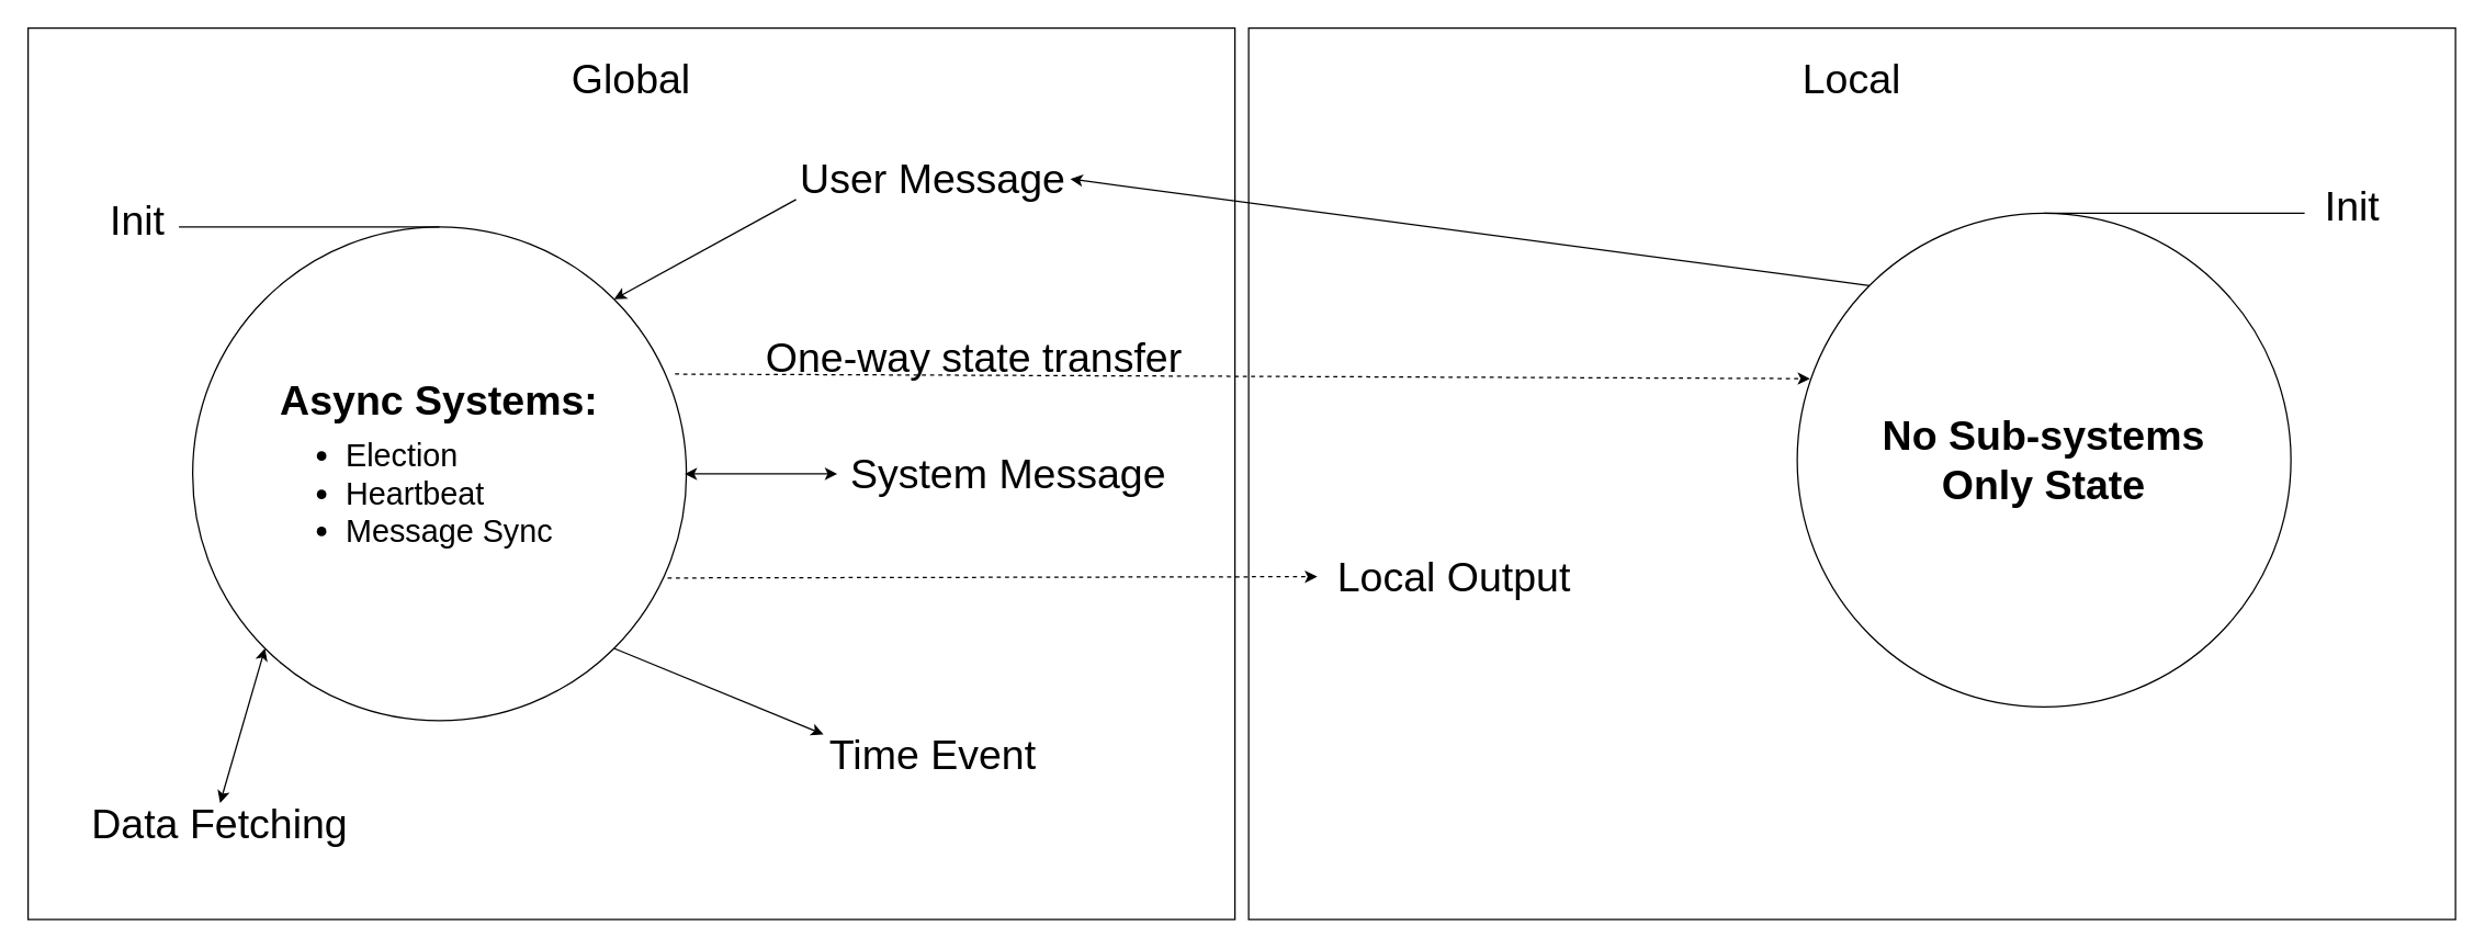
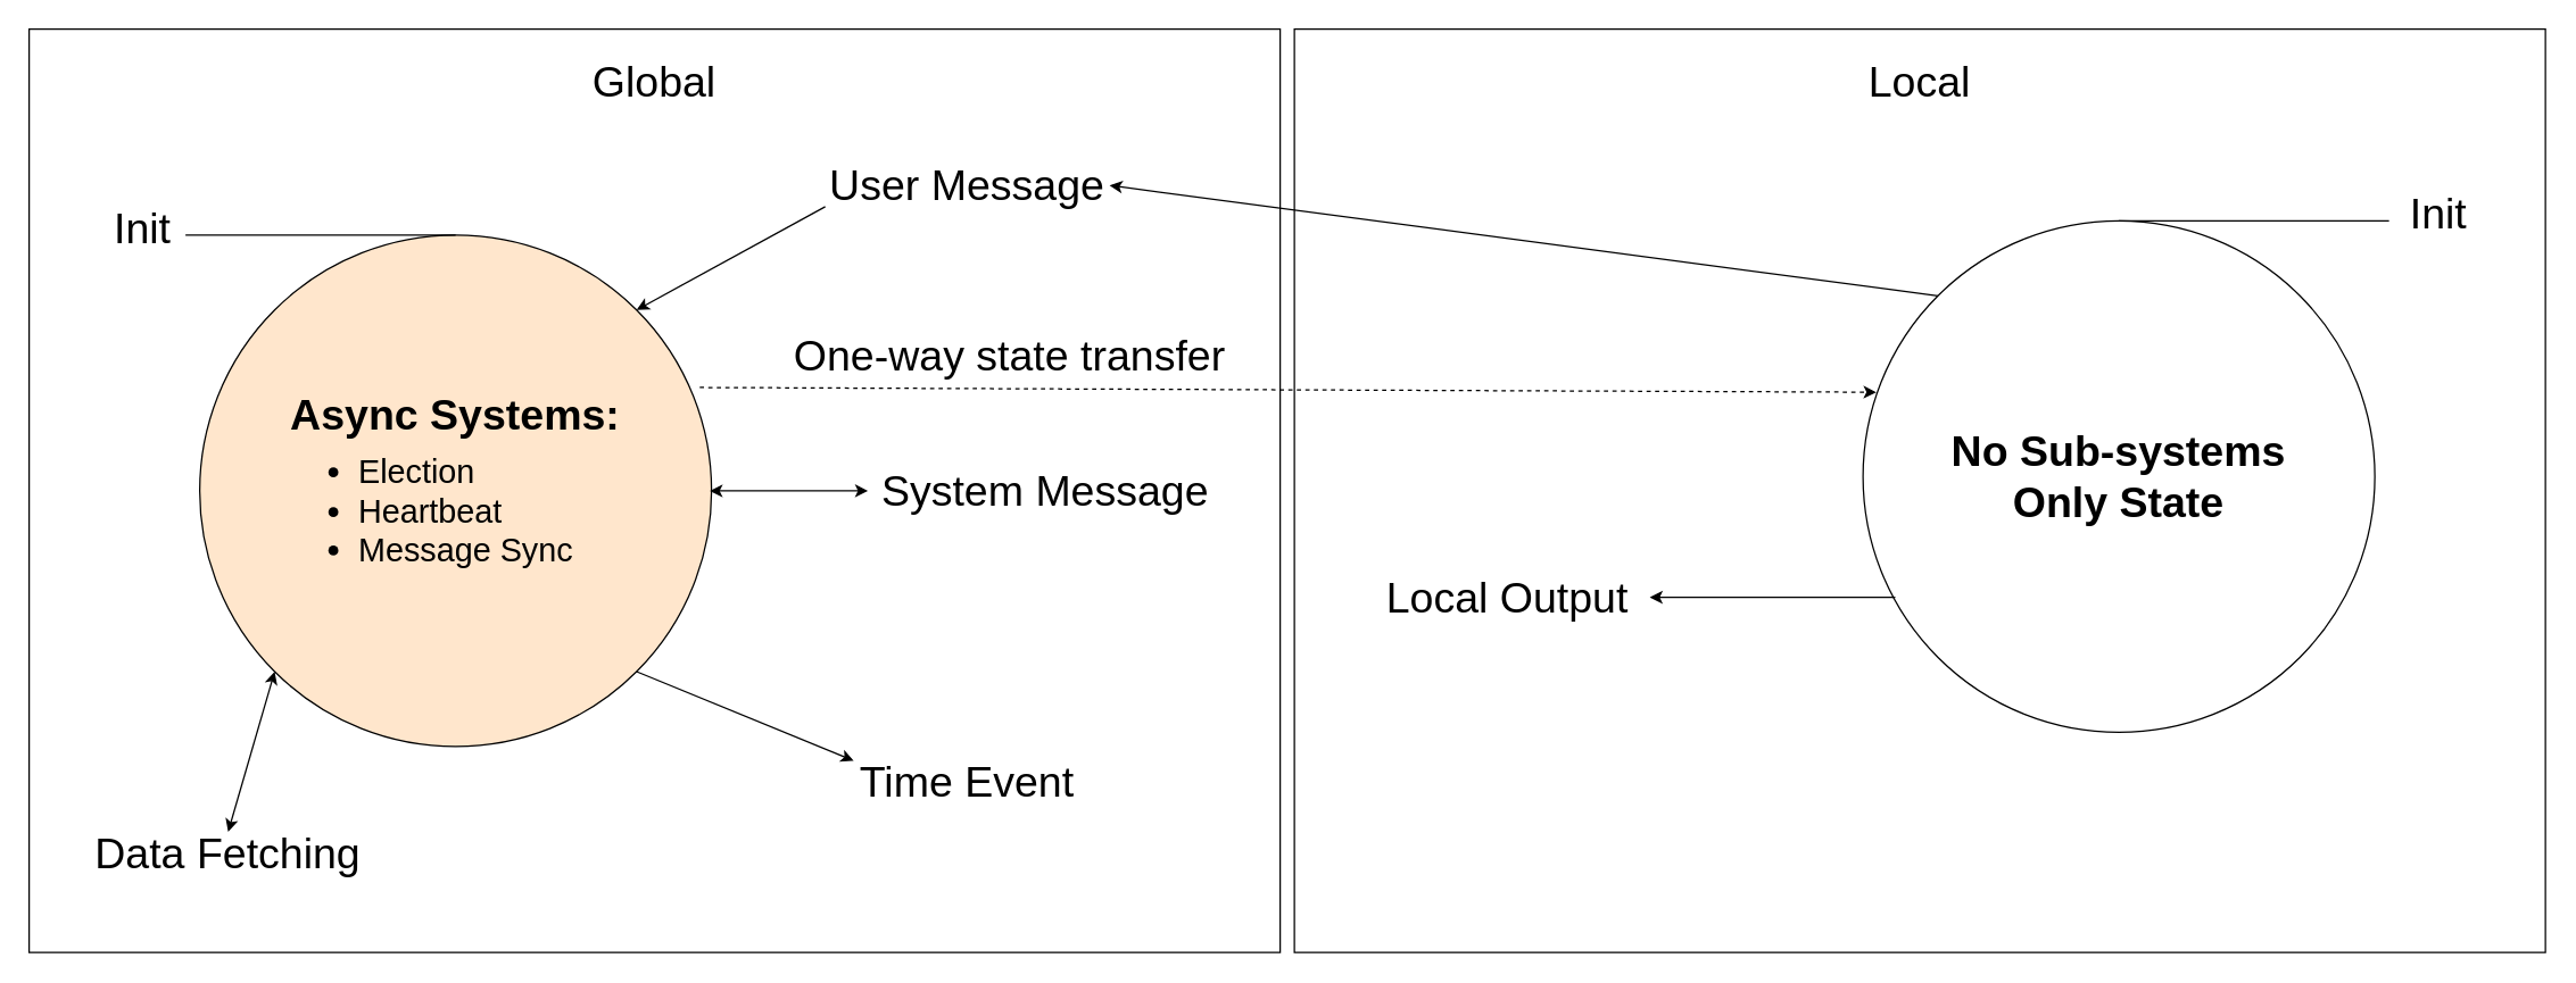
- <mxCell id="22" value="&lt;font style=&quot;font-size: 30px;&quot;&gt;One-way state transfer&lt;/font&gt;" style="text;html=1;strokeColor=none;fillColor=none;align=center;verticalAlign=middle;whiteSpace=wrap;rounded=0;" vertex="1" parent="1"><mxGeometry x="550" y="245" width="320" height="30" as="geometry" /></mxCell>
+ <mxCell id="22" value="&lt;font style=&quot;font-size: 30px;&quot;&gt;One-way state transfer&lt;/font&gt;" style="text;html=1;strokeColor=none;fillColor=none;align=center;verticalAlign=middle;whiteSpace=wrap;rounded=0;" vertex="1" parent="1"><mxGeometry x="550" y="235" width="320" height="30" as="geometry" /></mxCell>
- <mxCell id="3" value="&lt;span style=&quot;font-size: 30px;&quot;&gt;&lt;b&gt;Async Systems:&lt;br&gt;&lt;/b&gt;&lt;br&gt;&lt;br&gt;&lt;br&gt;&lt;/span&gt;" style="ellipse;whiteSpace=wrap;html=1;aspect=fixed;" vertex="1" parent="1"><mxGeometry x="140" y="165" width="360" height="360" as="geometry" /></mxCell>
+ <mxCell id="3" value="&lt;span style=&quot;font-size: 30px;&quot;&gt;&lt;b&gt;Async Systems:&lt;br&gt;&lt;/b&gt;&lt;br&gt;&lt;br&gt;&lt;br&gt;&lt;/span&gt;" style="ellipse;whiteSpace=wrap;html=1;aspect=fixed;fillColor=#ffe6cc;" vertex="1" parent="1"><mxGeometry x="140" y="165" width="360" height="360" as="geometry" /></mxCell>
- <mxCell id="24" value="" style="endArrow=classic;dashed=1;html=1;fontSize=30;entryX=0;entryY=0.5;entryDx=0;entryDy=0;endFill=1;exitX=0.962;exitY=0.711;exitDx=0;exitDy=0;exitPerimeter=0;" edge="1" parent="1" source="3" target="21"><mxGeometry width="50" height="50" relative="1" as="geometry"><mxPoint x="501.72" y="282.28" as="sourcePoint" /><mxPoint x="1329.36" y="285.6" as="targetPoint" /></mxGeometry></mxCell>
+ <mxCell id="23" value="" style="endArrow=classic;html=1;fontSize=23;exitX=0.063;exitY=0.736;exitDx=0;exitDy=0;entryX=1;entryY=0.5;entryDx=0;entryDy=0;exitPerimeter=0;" edge="1" parent="1" source="14" target="21"><mxGeometry width="50" height="50" relative="1" as="geometry"><mxPoint x="1412.304" y="534.999" as="sourcePoint" /><mxPoint x="830" y="456.86" as="targetPoint" /></mxGeometry></mxCell>
